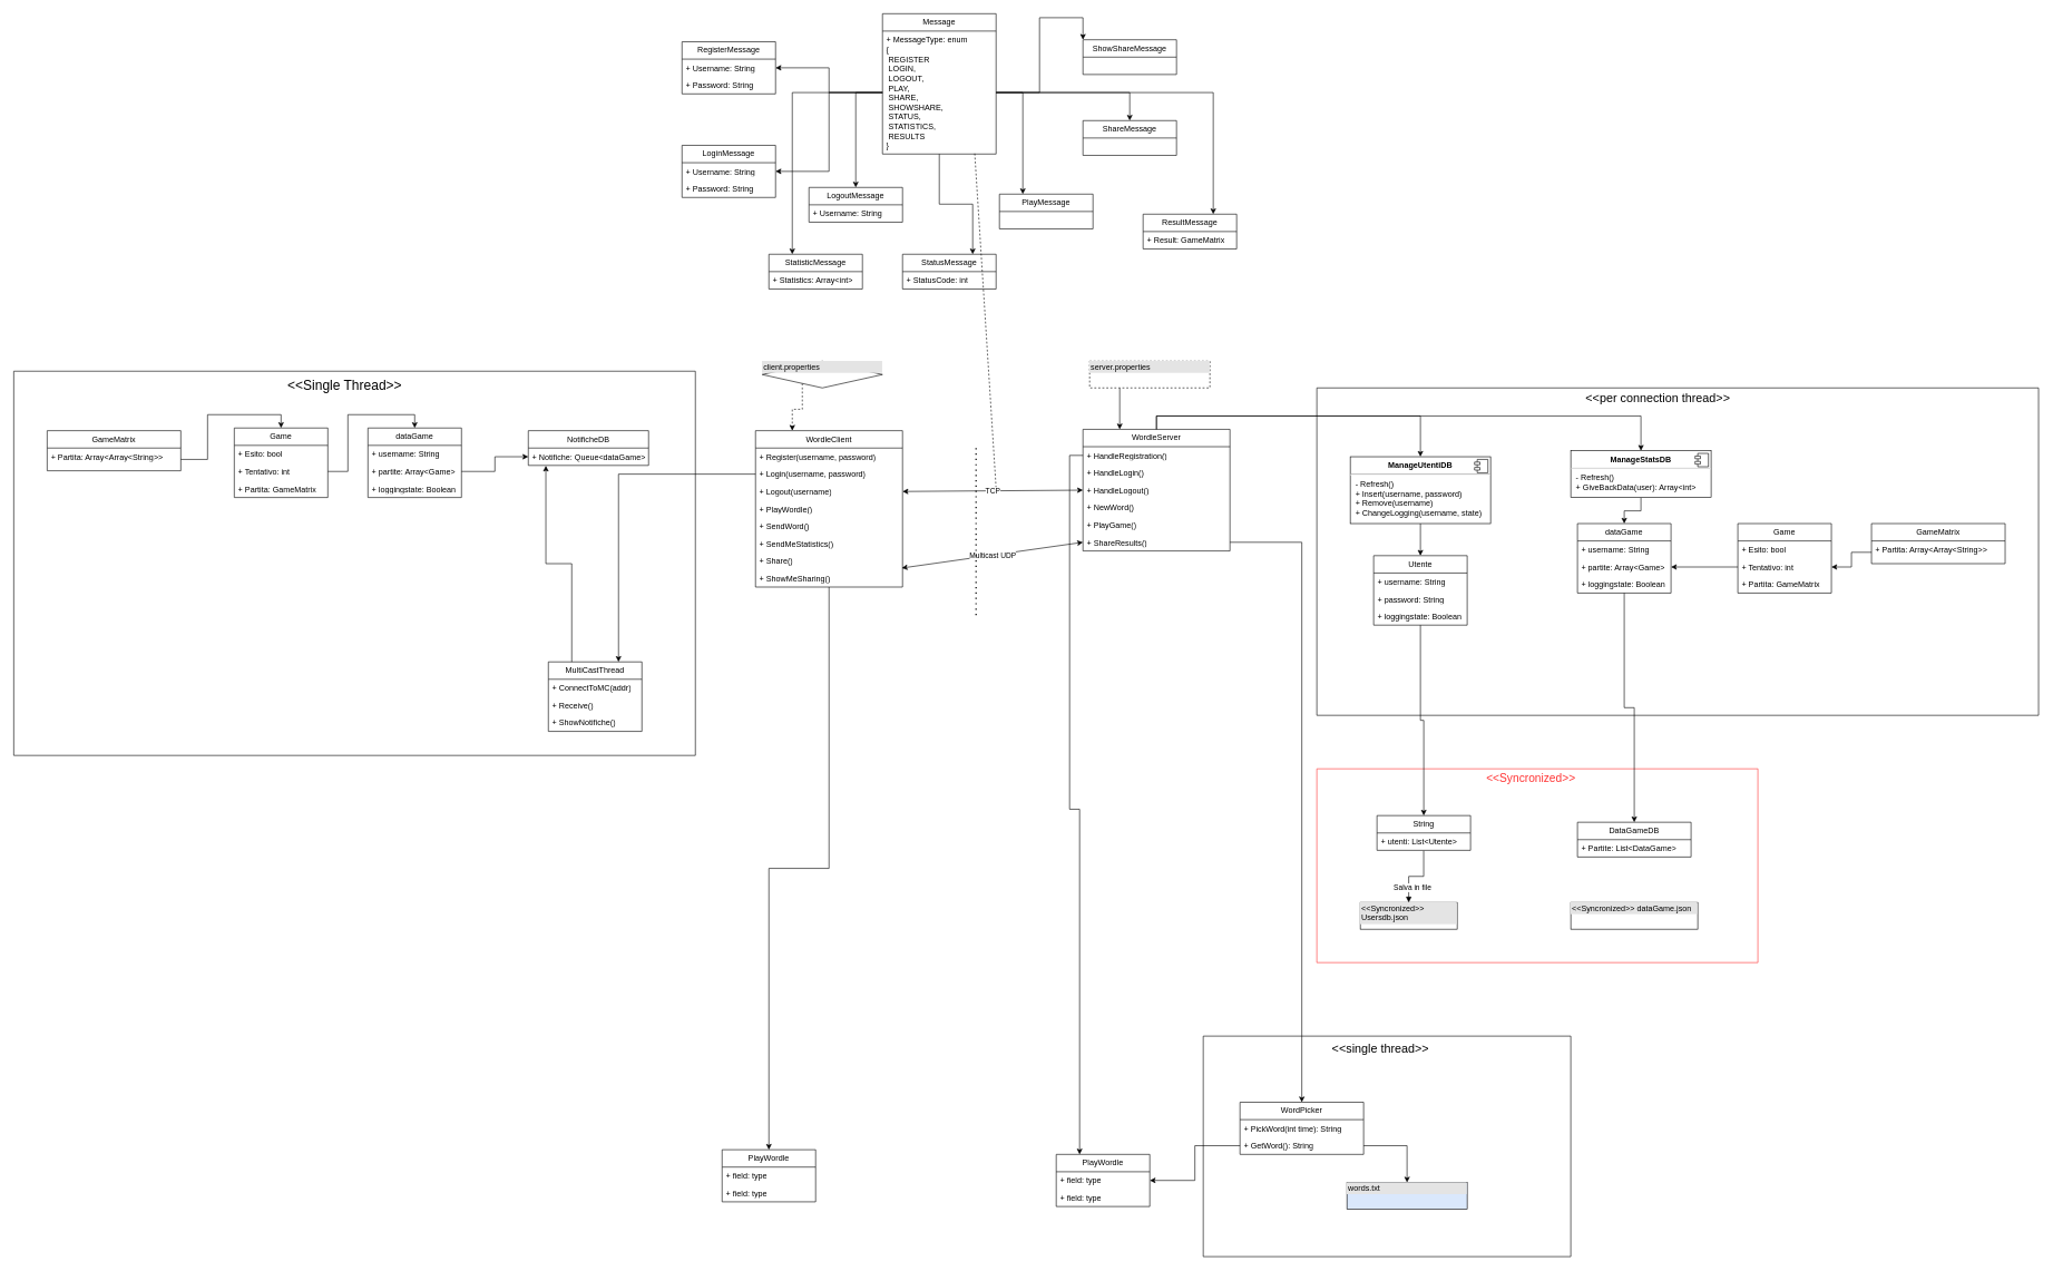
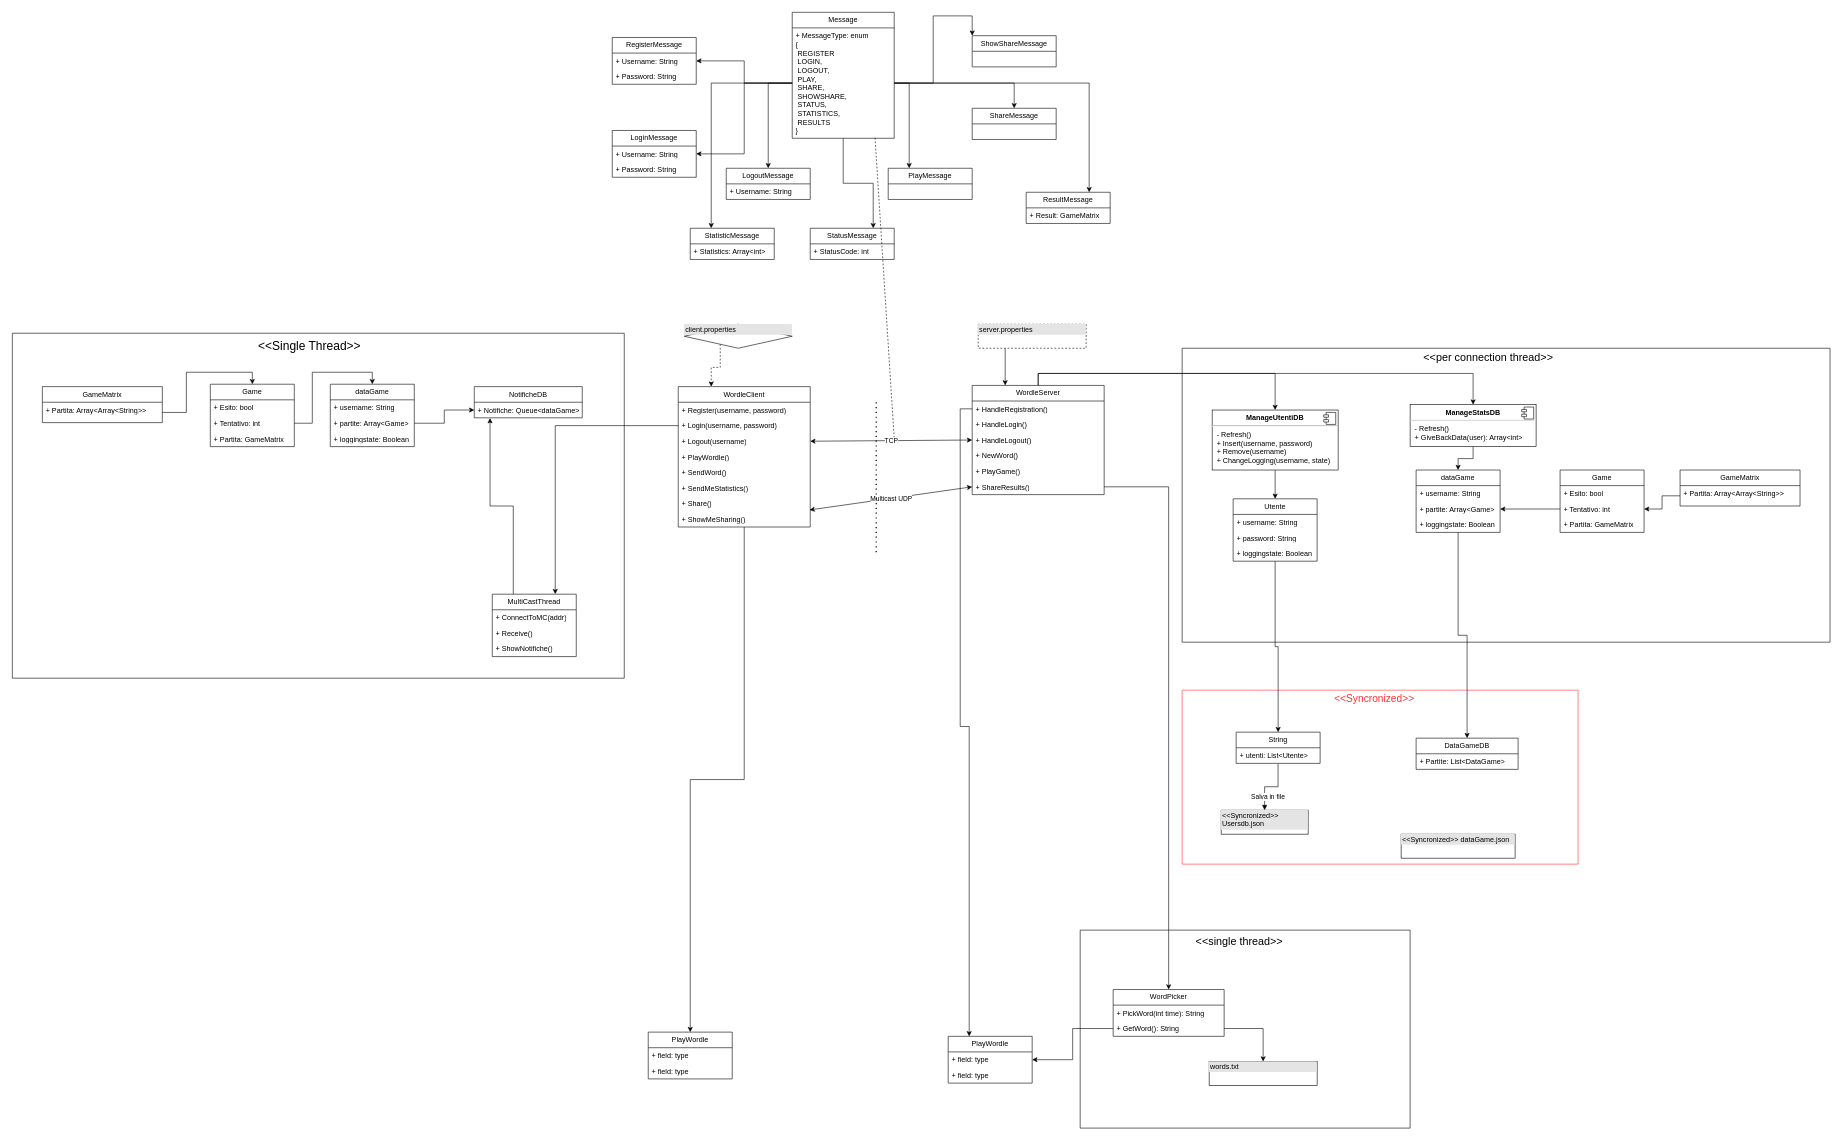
- <mxCell id="110" value="PlayMessage" style="swimlane;fontStyle=0;childLayout=stackLayout;horizontal=1;startSize=26;fillColor=none;horizontalStack=0;resizeParent=1;resizeParentMax=0;resizeLast=0;collapsible=1;marginBottom=0;whiteSpace=wrap;html=1;" parent="1" vertex="1"><mxGeometry x="1495" y="290" width="140" height="52" as="geometry" /></mxCell>
+ <mxCell id="110" value="PlayMessage" style="swimlane;fontStyle=0;childLayout=stackLayout;horizontal=1;startSize=26;fillColor=none;horizontalStack=0;resizeParent=1;resizeParentMax=0;resizeLast=0;collapsible=1;marginBottom=0;whiteSpace=wrap;html=1;" parent="1" vertex="1"><mxGeometry x="1480" y="280" width="140" height="52" as="geometry" /></mxCell>
- <mxCell id="44" value="&lt;div style=&quot;box-sizing:border-box;width:100%;background:#e4e4e4;padding:2px;&quot;&gt;&amp;lt;&amp;lt;Syncronized&amp;gt;&amp;gt; dataGame.json&lt;/div&gt;&lt;table style=&quot;width:100%;font-size:1em;&quot; cellpadding=&quot;2&quot; cellspacing=&quot;0&quot;&gt;&lt;tbody&gt;&lt;tr&gt;&lt;td&gt;&lt;br&gt;&lt;/td&gt;&lt;td&gt;&lt;br&gt;&lt;/td&gt;&lt;/tr&gt;&lt;tr&gt;&lt;td&gt;&lt;br&gt;&lt;/td&gt;&lt;td&gt;&lt;/td&gt;&lt;/tr&gt;&lt;tr&gt;&lt;td&gt;&lt;br&gt;&lt;/td&gt;&lt;td&gt;&lt;br&gt;&lt;/td&gt;&lt;/tr&gt;&lt;/tbody&gt;&lt;/table&gt;" style="verticalAlign=top;align=left;overflow=fill;html=1;whiteSpace=wrap;" parent="1" vertex="1"><mxGeometry x="2350" y="1350" width="190" height="40" as="geometry" /></mxCell>
+ <mxCell id="44" value="&lt;div style=&quot;box-sizing:border-box;width:100%;background:#e4e4e4;padding:2px;&quot;&gt;&amp;lt;&amp;lt;Syncronized&amp;gt;&amp;gt; dataGame.json&lt;/div&gt;&lt;table style=&quot;width:100%;font-size:1em;&quot; cellpadding=&quot;2&quot; cellspacing=&quot;0&quot;&gt;&lt;tbody&gt;&lt;tr&gt;&lt;td&gt;&lt;br&gt;&lt;/td&gt;&lt;td&gt;&lt;br&gt;&lt;/td&gt;&lt;/tr&gt;&lt;tr&gt;&lt;td&gt;&lt;br&gt;&lt;/td&gt;&lt;td&gt;&lt;/td&gt;&lt;/tr&gt;&lt;tr&gt;&lt;td&gt;&lt;br&gt;&lt;/td&gt;&lt;td&gt;&lt;br&gt;&lt;/td&gt;&lt;/tr&gt;&lt;/tbody&gt;&lt;/table&gt;" style="verticalAlign=top;align=left;overflow=fill;html=1;whiteSpace=wrap;" parent="1" vertex="1"><mxGeometry x="2335" y="1390" width="190" height="40" as="geometry" /></mxCell>
- <mxCell id="86" value="&lt;div style=&quot;box-sizing:border-box;width:100%;background:#e4e4e4;padding:2px;&quot;&gt;words.txt&lt;/div&gt;&lt;table style=&quot;width:100%;font-size:1em;&quot; cellpadding=&quot;2&quot; cellspacing=&quot;0&quot;&gt;&lt;tbody&gt;&lt;tr&gt;&lt;td&gt;&lt;br&gt;&lt;/td&gt;&lt;td&gt;&lt;br&gt;&lt;/td&gt;&lt;/tr&gt;&lt;tr&gt;&lt;td&gt;&lt;br&gt;&lt;/td&gt;&lt;td&gt;&lt;/td&gt;&lt;/tr&gt;&lt;tr&gt;&lt;td&gt;&lt;br&gt;&lt;/td&gt;&lt;td&gt;&lt;br&gt;&lt;/td&gt;&lt;/tr&gt;&lt;/tbody&gt;&lt;/table&gt;" style="verticalAlign=top;align=left;overflow=fill;html=1;whiteSpace=wrap;fillColor=#dae8fc;" parent="1" vertex="1"><mxGeometry x="2015" y="1769" width="180" height="40" as="geometry" /></mxCell>
+ <mxCell id="86" value="&lt;div style=&quot;box-sizing:border-box;width:100%;background:#e4e4e4;padding:2px;&quot;&gt;words.txt&lt;/div&gt;&lt;table style=&quot;width:100%;font-size:1em;&quot; cellpadding=&quot;2&quot; cellspacing=&quot;0&quot;&gt;&lt;tbody&gt;&lt;tr&gt;&lt;td&gt;&lt;br&gt;&lt;/td&gt;&lt;td&gt;&lt;br&gt;&lt;/td&gt;&lt;/tr&gt;&lt;tr&gt;&lt;td&gt;&lt;br&gt;&lt;/td&gt;&lt;td&gt;&lt;/td&gt;&lt;/tr&gt;&lt;tr&gt;&lt;td&gt;&lt;br&gt;&lt;/td&gt;&lt;td&gt;&lt;br&gt;&lt;/td&gt;&lt;/tr&gt;&lt;/tbody&gt;&lt;/table&gt;" style="verticalAlign=top;align=left;overflow=fill;html=1;whiteSpace=wrap;" parent="1" vertex="1"><mxGeometry x="2015" y="1769" width="180" height="40" as="geometry" /></mxCell>
